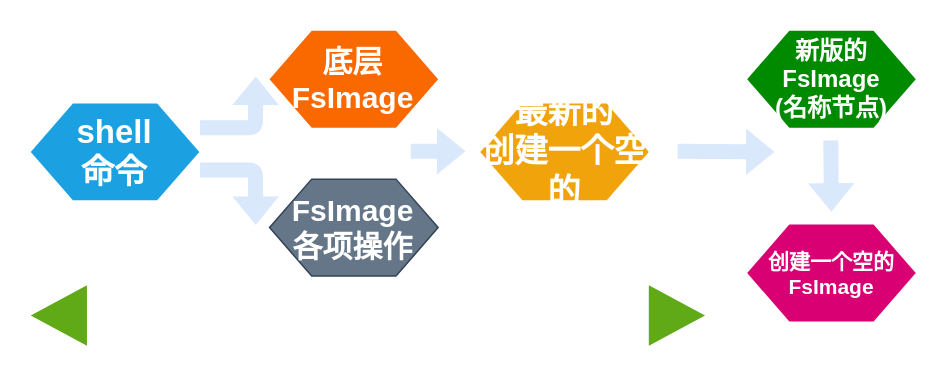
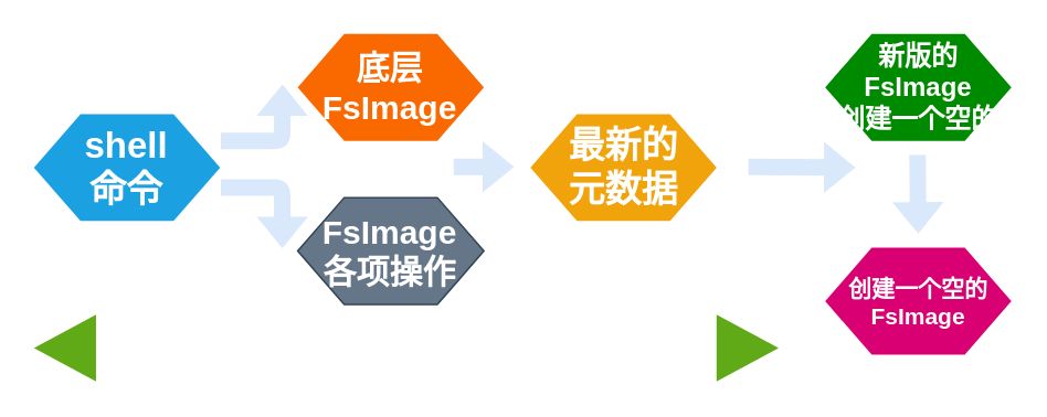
- <mxCell id="6" value="&lt;div style=&quot;font-size: 16px;&quot;&gt;新版的&lt;/div&gt;&lt;div style=&quot;font-size: 16px;&quot;&gt;FsImage&lt;/div&gt;&lt;div style=&quot;font-size: 16px;&quot;&gt;(名称节点)&lt;br style=&quot;font-size: 16px;&quot;&gt;&lt;/div&gt;" style="shape=hexagon;perimeter=hexagonPerimeter2;whiteSpace=wrap;html=1;fontStyle=1;fontSize=16;fillColor=#008a00;strokeColor=none;fontColor=#ffffff;" parent="1" vertex="1"><mxGeometry x="497.619" width="112.381" height="64.615" as="geometry" y="20" /></mxCell>
+ <mxCell id="6" value="&lt;div style=&quot;font-size: 16px;&quot;&gt;新版的&lt;/div&gt;&lt;div style=&quot;font-size: 16px;&quot;&gt;FsImage&lt;/div&gt;&lt;div style=&quot;font-size: 16px;&quot;&gt;(创建一个空的)&lt;br style=&quot;font-size: 16px;&quot;&gt;&lt;/div&gt;" style="shape=hexagon;perimeter=hexagonPerimeter2;whiteSpace=wrap;html=1;fontStyle=1;fontSize=16;fillColor=#008a00;strokeColor=none;fontColor=#ffffff;" parent="1" vertex="1"><mxGeometry x="497.619" width="112.381" height="64.615" as="geometry" y="20" /></mxCell>
- <mxCell id="5" value="&lt;div style=&quot;font-size: 22px;&quot;&gt;最新的&lt;/div&gt;&lt;div style=&quot;font-size: 22px;&quot;&gt;创建一个空的&lt;br style=&quot;font-size: 22px;&quot;&gt;&lt;/div&gt;" style="shape=hexagon;perimeter=hexagonPerimeter2;whiteSpace=wrap;html=1;fontStyle=1;fontSize=22;fillColor=#f0a30a;strokeColor=none;fontColor=#ffffff;" parent="1" vertex="1"><mxGeometry x="319.683" y="68.462" width="112.381" height="64.615" as="geometry" /></mxCell>
+ <mxCell id="5" value="&lt;div style=&quot;font-size: 22px;&quot;&gt;最新的&lt;/div&gt;&lt;div style=&quot;font-size: 22px;&quot;&gt;元数据&lt;br style=&quot;font-size: 22px;&quot;&gt;&lt;/div&gt;" style="shape=hexagon;perimeter=hexagonPerimeter2;whiteSpace=wrap;html=1;fontStyle=1;fontSize=22;fillColor=#f0a30a;strokeColor=none;fontColor=#ffffff;" parent="1" vertex="1"><mxGeometry x="319.683" y="68.462" width="112.381" height="64.615" as="geometry" /></mxCell>
